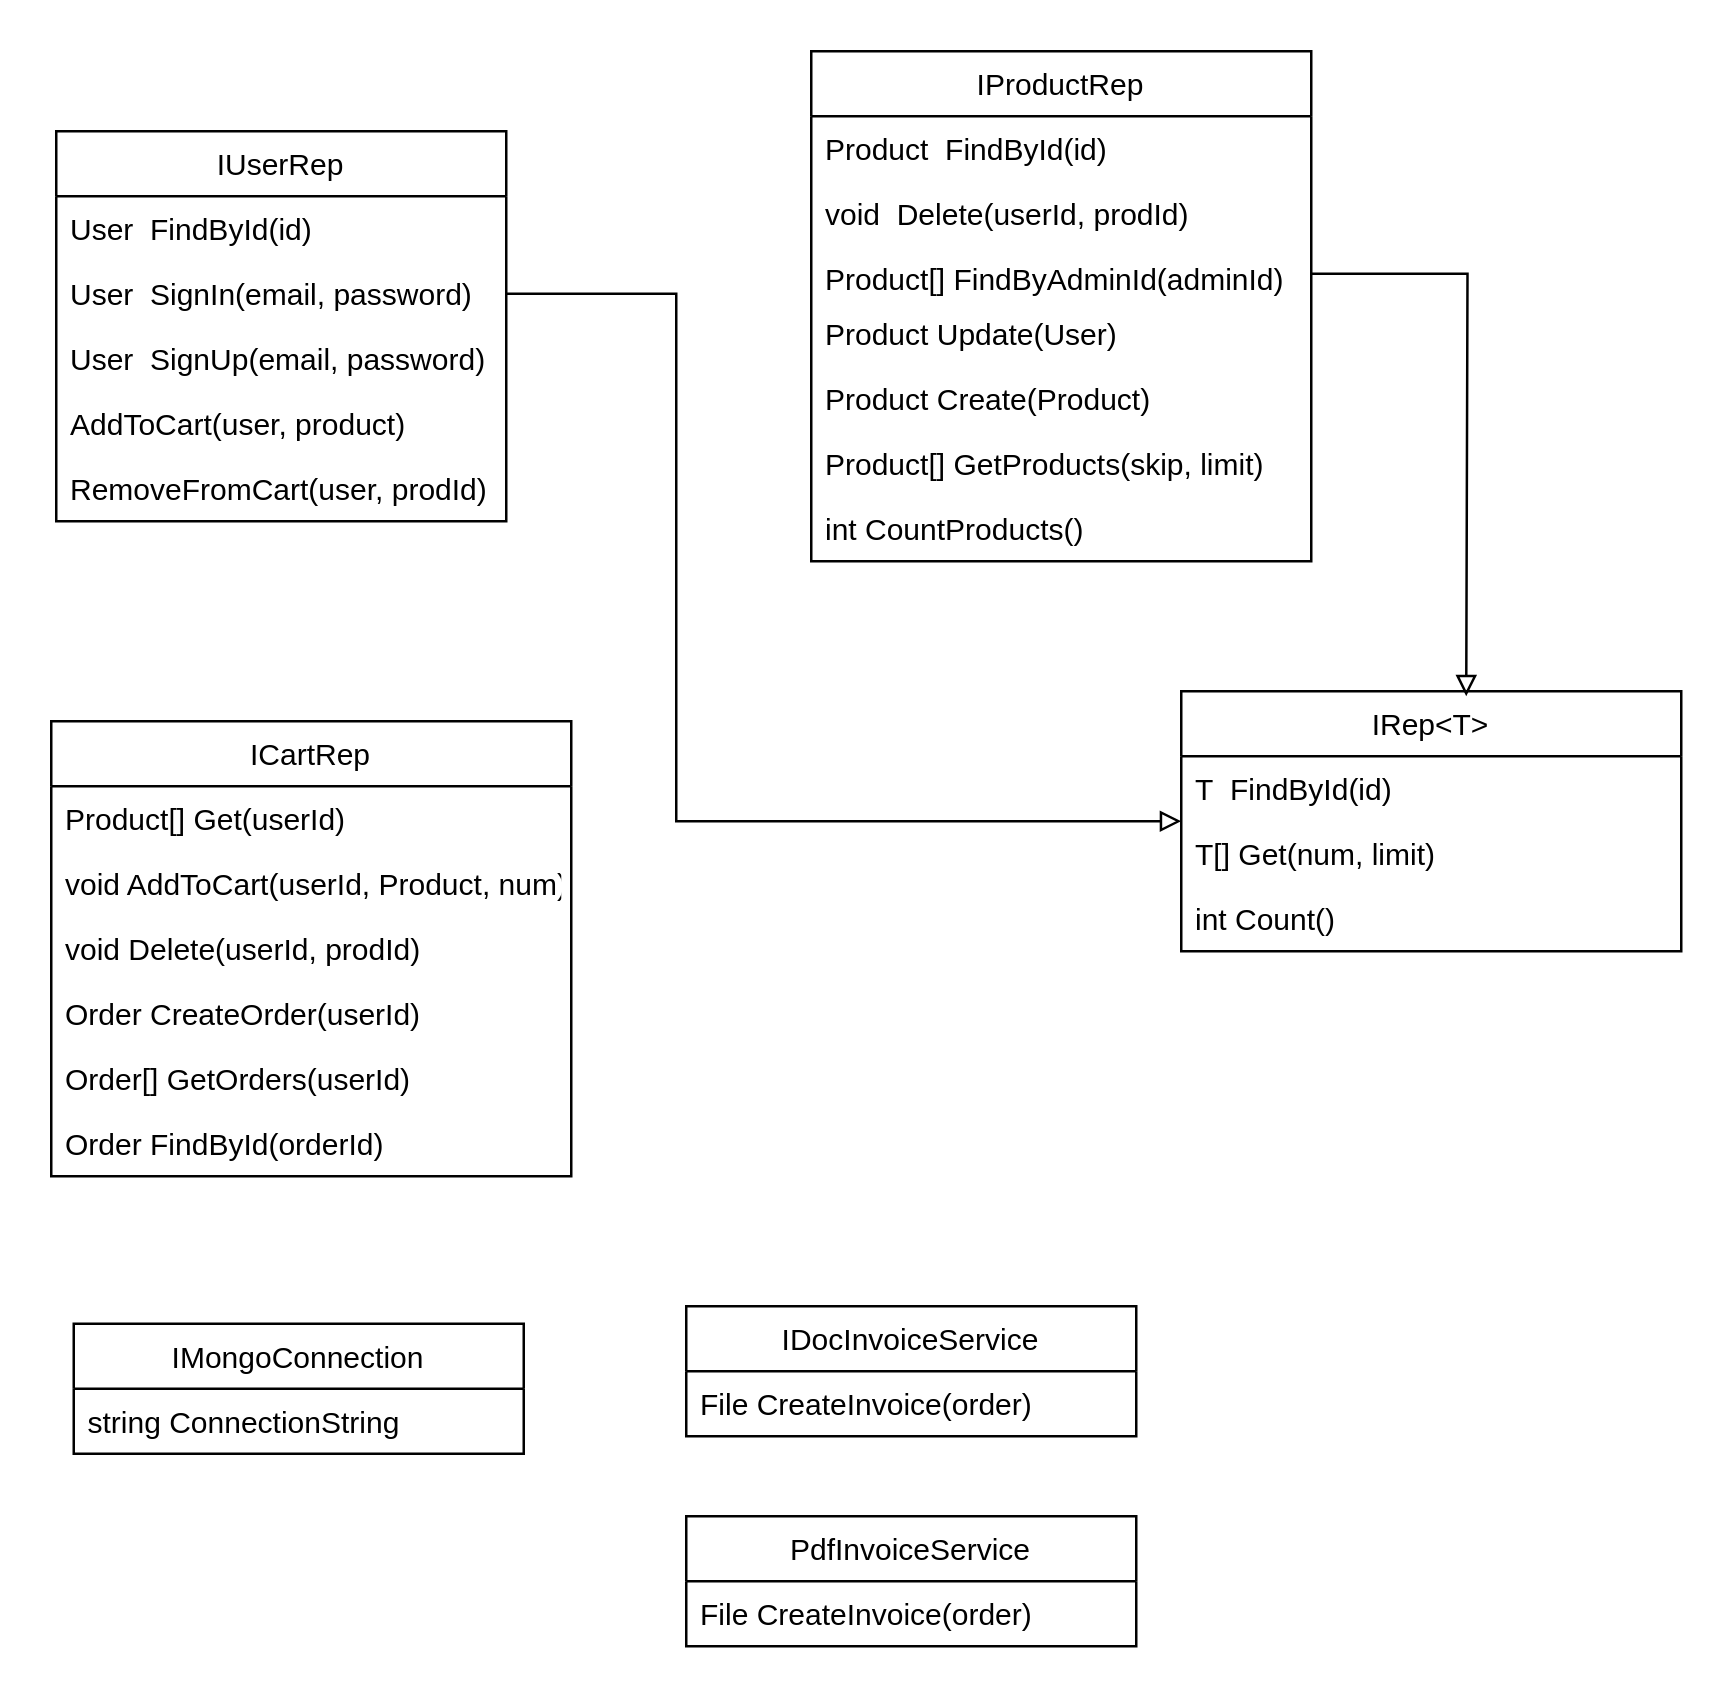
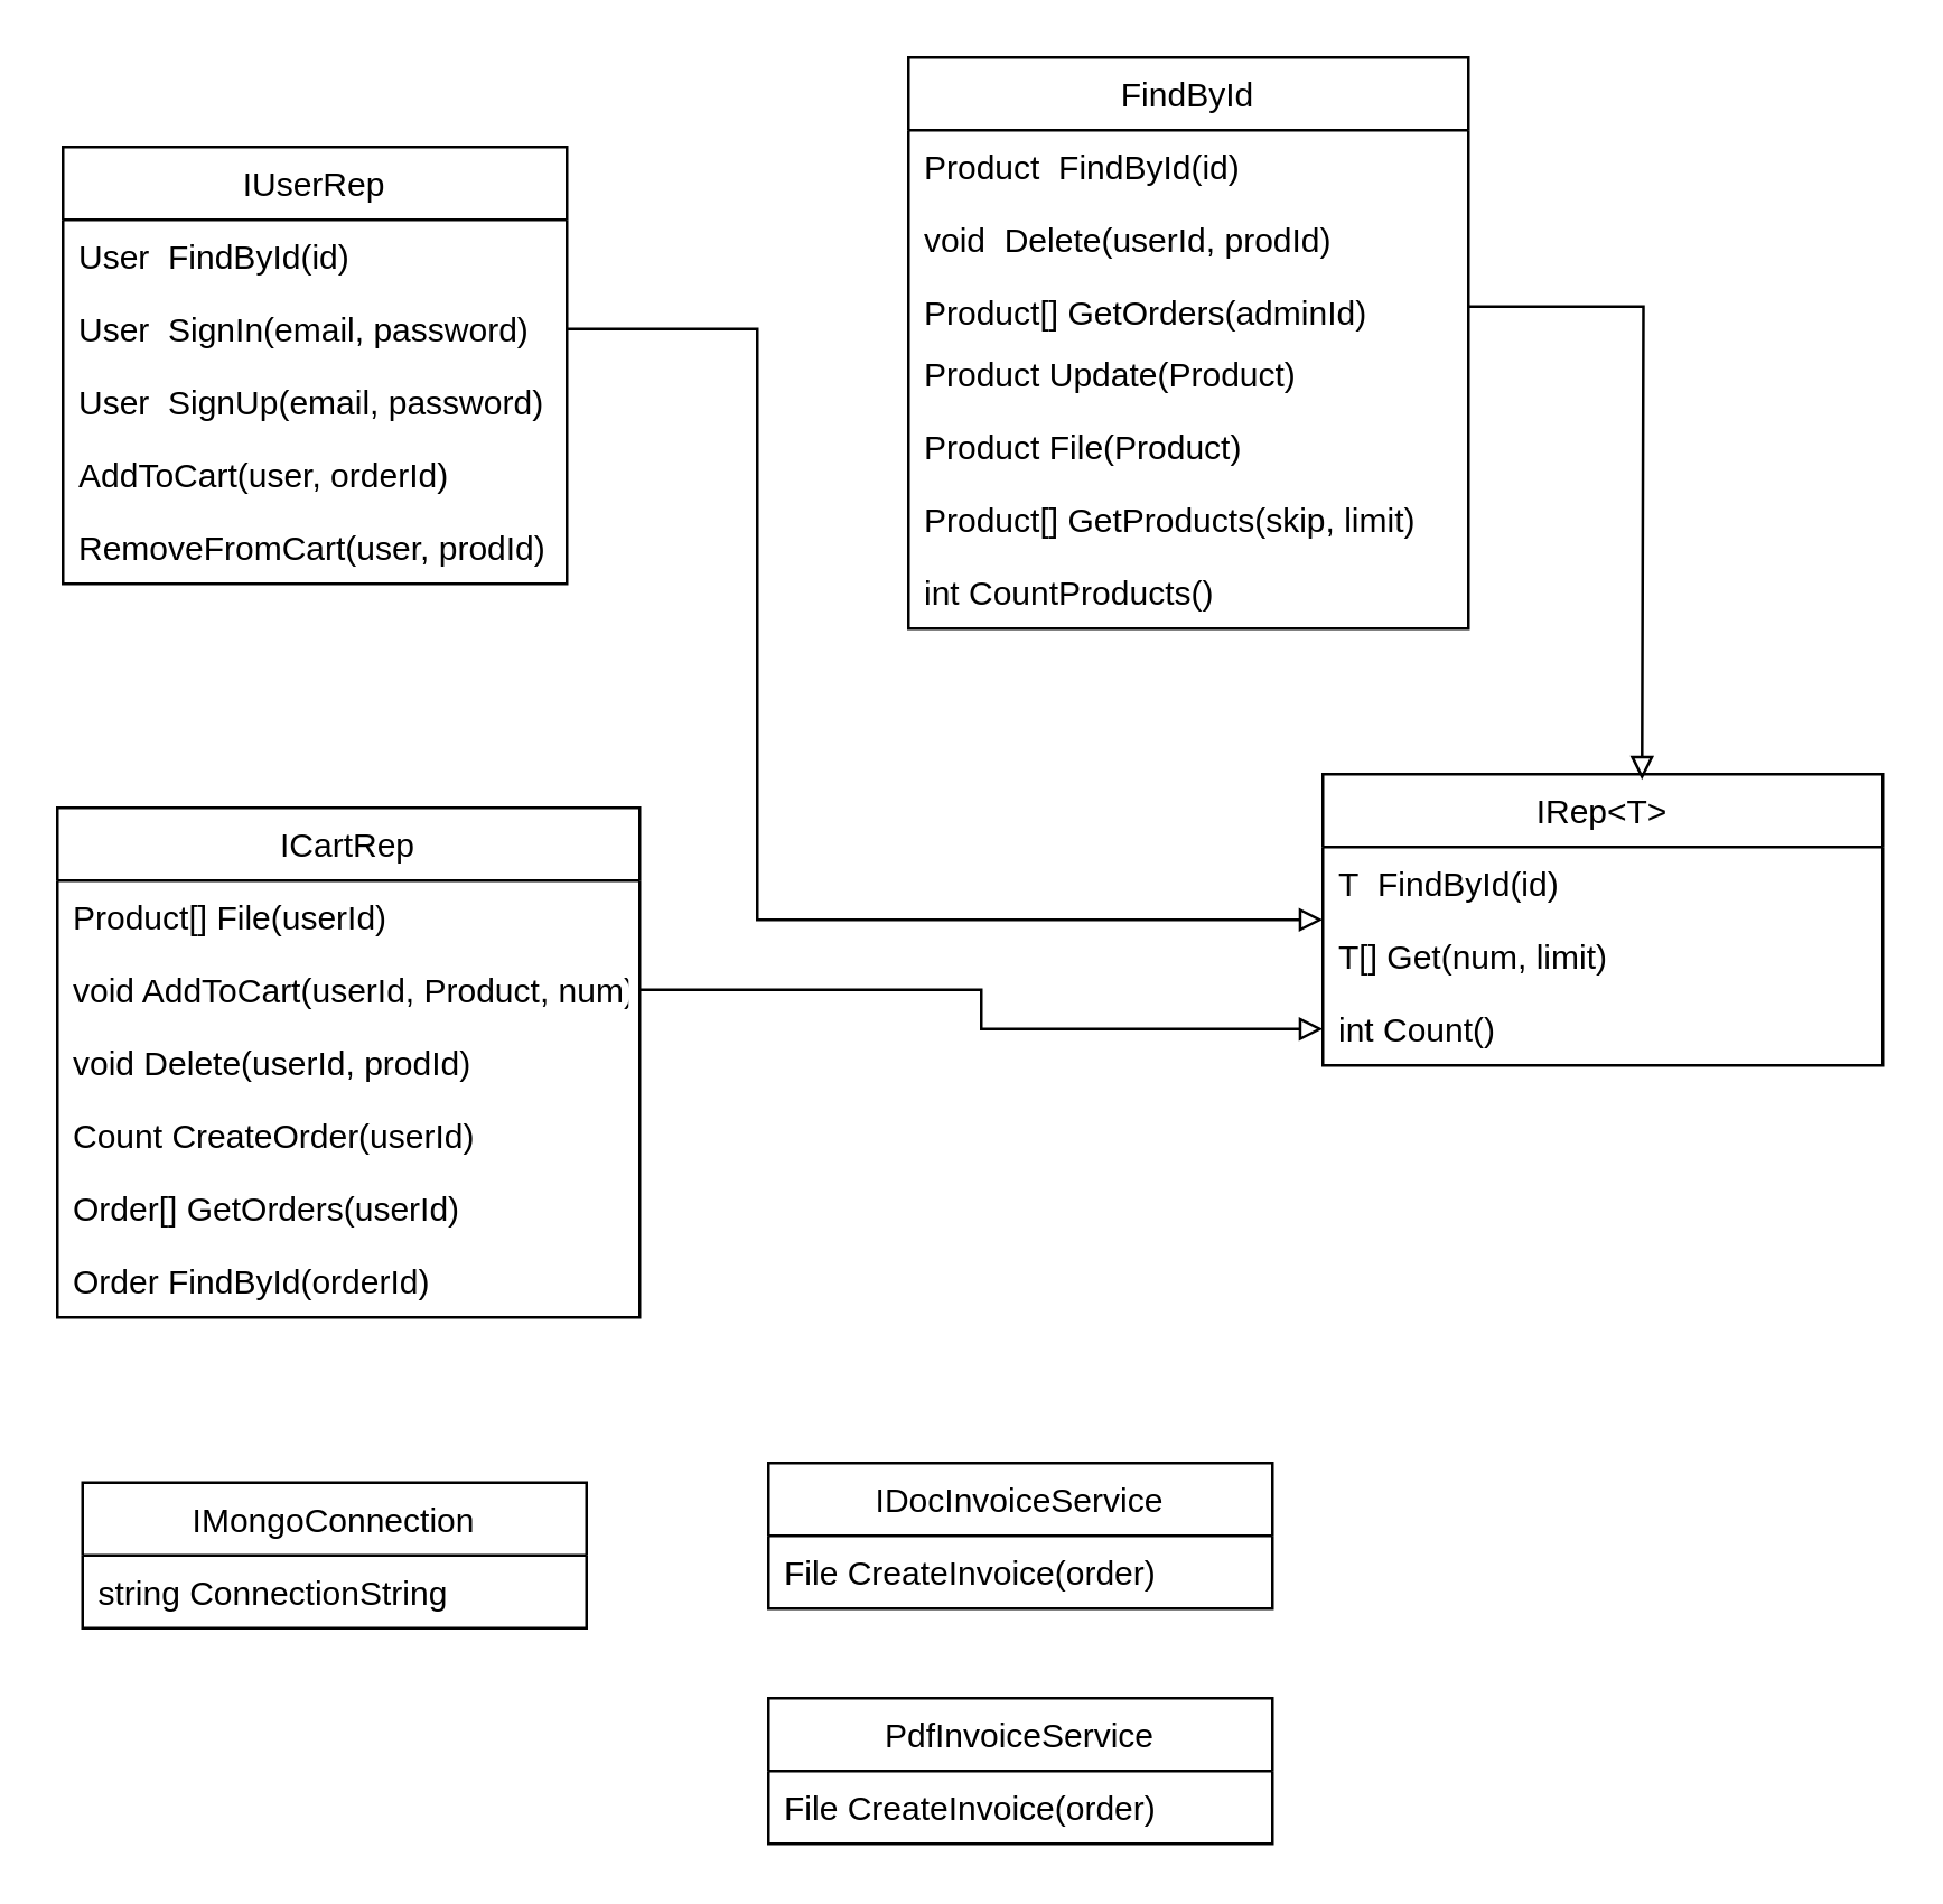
- <mxCell id="8" value="IProductRep" style="swimlane;fontStyle=0;childLayout=stackLayout;horizontal=1;startSize=26;fillColor=none;horizontalStack=0;resizeParent=1;resizeParentMax=0;resizeLast=0;collapsible=1;marginBottom=0;" parent="1" vertex="1"><mxGeometry x="324" y="20" width="200" height="204" as="geometry"><mxRectangle x="350" y="250" width="50" height="26" as="alternateBounds" /></mxGeometry></mxCell>
+ <mxCell id="8" value="FindById" style="swimlane;fontStyle=0;childLayout=stackLayout;horizontal=1;startSize=26;fillColor=none;horizontalStack=0;resizeParent=1;resizeParentMax=0;resizeLast=0;collapsible=1;marginBottom=0;" parent="1" vertex="1"><mxGeometry x="324" y="20" width="200" height="204" as="geometry"><mxRectangle x="350" y="250" width="50" height="26" as="alternateBounds" /></mxGeometry></mxCell>
- <mxCell id="11" value="Product[] FindByAdminId(adminId)" style="text;strokeColor=none;fillColor=none;align=left;verticalAlign=top;spacingLeft=4;spacingRight=4;overflow=hidden;rotatable=0;points=[[0,0.5],[1,0.5]];portConstraint=eastwest;" parent="8" vertex="1"><mxGeometry y="78" width="200" height="22" as="geometry" /></mxCell>
+ <mxCell id="11" value="Product[] GetOrders(adminId)" style="text;strokeColor=none;fillColor=none;align=left;verticalAlign=top;spacingLeft=4;spacingRight=4;overflow=hidden;rotatable=0;points=[[0,0.5],[1,0.5]];portConstraint=eastwest;" parent="8" vertex="1"><mxGeometry y="78" width="200" height="22" as="geometry" /></mxCell>
- <mxCell id="12" value="Product Update(User)" style="text;strokeColor=none;fillColor=none;align=left;verticalAlign=top;spacingLeft=4;spacingRight=4;overflow=hidden;rotatable=0;points=[[0,0.5],[1,0.5]];portConstraint=eastwest;" parent="8" vertex="1"><mxGeometry y="100" width="200" height="26" as="geometry" /></mxCell>
+ <mxCell id="12" value="Product Update(Product)" style="text;strokeColor=none;fillColor=none;align=left;verticalAlign=top;spacingLeft=4;spacingRight=4;overflow=hidden;rotatable=0;points=[[0,0.5],[1,0.5]];portConstraint=eastwest;" parent="8" vertex="1"><mxGeometry y="100" width="200" height="26" as="geometry" /></mxCell>
- <mxCell id="13" value="Product Create(Product)" style="text;strokeColor=none;fillColor=none;align=left;verticalAlign=top;spacingLeft=4;spacingRight=4;overflow=hidden;rotatable=0;points=[[0,0.5],[1,0.5]];portConstraint=eastwest;" parent="8" vertex="1"><mxGeometry y="126" width="200" height="26" as="geometry" /></mxCell>
+ <mxCell id="13" value="Product File(Product)" style="text;strokeColor=none;fillColor=none;align=left;verticalAlign=top;spacingLeft=4;spacingRight=4;overflow=hidden;rotatable=0;points=[[0,0.5],[1,0.5]];portConstraint=eastwest;" parent="8" vertex="1"><mxGeometry y="126" width="200" height="26" as="geometry" /></mxCell>
- <mxCell id="6" value="AddToCart(user, product)" style="text;strokeColor=none;fillColor=none;align=left;verticalAlign=top;spacingLeft=4;spacingRight=4;overflow=hidden;rotatable=0;points=[[0,0.5],[1,0.5]];portConstraint=eastwest;" vertex="1" parent="2"><mxGeometry y="104" width="180" height="26" as="geometry" /></mxCell>
+ <mxCell id="6" value="AddToCart(user, orderId)" style="text;strokeColor=none;fillColor=none;align=left;verticalAlign=top;spacingLeft=4;spacingRight=4;overflow=hidden;rotatable=0;points=[[0,0.5],[1,0.5]];portConstraint=eastwest;" vertex="1" parent="2"><mxGeometry y="104" width="180" height="26" as="geometry" /></mxCell>
- <mxCell id="17" value="Product[] Get(userId)" style="text;strokeColor=none;fillColor=none;align=left;verticalAlign=top;spacingLeft=4;spacingRight=4;overflow=hidden;rotatable=0;points=[[0,0.5],[1,0.5]];portConstraint=eastwest;" parent="16" vertex="1"><mxGeometry y="26" width="208" height="26" as="geometry" /></mxCell>
+ <mxCell id="17" value="Product[] File(userId)" style="text;strokeColor=none;fillColor=none;align=left;verticalAlign=top;spacingLeft=4;spacingRight=4;overflow=hidden;rotatable=0;points=[[0,0.5],[1,0.5]];portConstraint=eastwest;" parent="16" vertex="1"><mxGeometry y="26" width="208" height="26" as="geometry" /></mxCell>
+ <mxCell id="29" style="edgeStyle=orthogonalEdgeStyle;rounded=0;orthogonalLoop=1;jettySize=auto;html=1;exitX=1;exitY=0.5;exitDx=0;exitDy=0;entryX=0;entryY=0.5;entryDx=0;entryDy=0;endArrow=block;endFill=0;" parent="1" source="18" target="26" edge="1"><mxGeometry relative="1" as="geometry" /></mxCell>
- <mxCell id="20" value="Order CreateOrder(userId)" style="text;strokeColor=none;fillColor=none;align=left;verticalAlign=top;spacingLeft=4;spacingRight=4;overflow=hidden;rotatable=0;points=[[0,0.5],[1,0.5]];portConstraint=eastwest;" parent="16" vertex="1"><mxGeometry y="104" width="208" height="26" as="geometry" /></mxCell>
+ <mxCell id="20" value="Count CreateOrder(userId)" style="text;strokeColor=none;fillColor=none;align=left;verticalAlign=top;spacingLeft=4;spacingRight=4;overflow=hidden;rotatable=0;points=[[0,0.5],[1,0.5]];portConstraint=eastwest;" parent="16" vertex="1"><mxGeometry y="104" width="208" height="26" as="geometry" /></mxCell>
